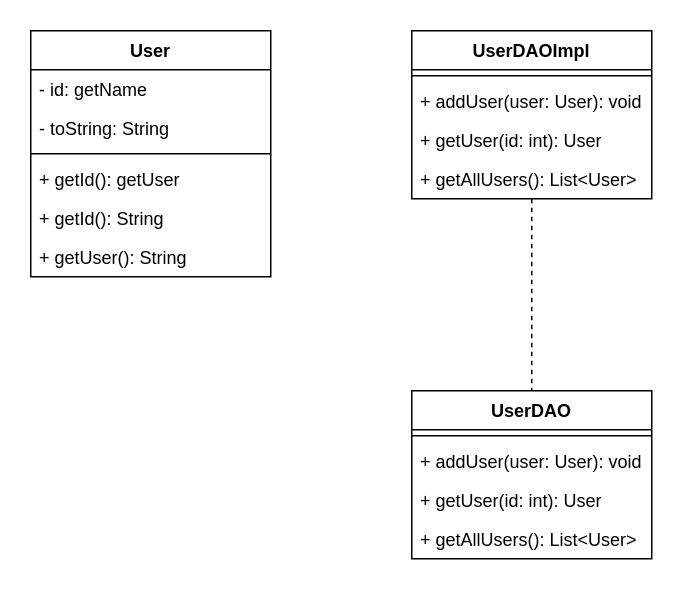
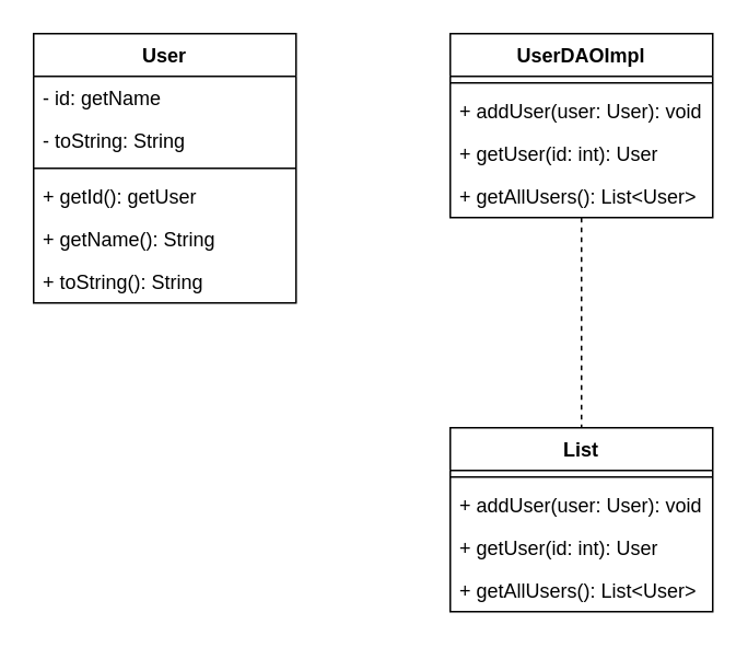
- <mxCell id="17" value="+ getId(): String" style="text;strokeColor=none;fillColor=none;align=left;verticalAlign=top;spacingLeft=4;spacingRight=4;overflow=hidden;rotatable=0;points=[[0,0.5],[1,0.5]];portConstraint=eastwest;whiteSpace=wrap;html=1;" vertex="1" parent="12"><mxGeometry y="112" width="160" height="26" as="geometry" /></mxCell>
+ <mxCell id="17" value="+ getName(): String" style="text;strokeColor=none;fillColor=none;align=left;verticalAlign=top;spacingLeft=4;spacingRight=4;overflow=hidden;rotatable=0;points=[[0,0.5],[1,0.5]];portConstraint=eastwest;whiteSpace=wrap;html=1;" vertex="1" parent="12"><mxGeometry y="112" width="160" height="26" as="geometry" /></mxCell>
- <mxCell id="18" value="+ getUser(): String" style="text;strokeColor=none;fillColor=none;align=left;verticalAlign=top;spacingLeft=4;spacingRight=4;overflow=hidden;rotatable=0;points=[[0,0.5],[1,0.5]];portConstraint=eastwest;whiteSpace=wrap;html=1;" vertex="1" parent="12"><mxGeometry y="138" width="160" height="26" as="geometry" /></mxCell>
+ <mxCell id="18" value="+ toString(): String" style="text;strokeColor=none;fillColor=none;align=left;verticalAlign=top;spacingLeft=4;spacingRight=4;overflow=hidden;rotatable=0;points=[[0,0.5],[1,0.5]];portConstraint=eastwest;whiteSpace=wrap;html=1;" vertex="1" parent="12"><mxGeometry y="138" width="160" height="26" as="geometry" /></mxCell>
- <mxCell id="7" value="UserDAO" style="swimlane;fontStyle=1;align=center;verticalAlign=top;childLayout=stackLayout;horizontal=1;startSize=26;horizontalStack=0;resizeParent=1;resizeParentMax=0;resizeLast=0;collapsible=1;marginBottom=0;whiteSpace=wrap;html=1;" parent="1" vertex="1"><mxGeometry x="274" y="260" width="160" height="112" as="geometry" /></mxCell>
+ <mxCell id="7" value="List" style="swimlane;fontStyle=1;align=center;verticalAlign=top;childLayout=stackLayout;horizontal=1;startSize=26;horizontalStack=0;resizeParent=1;resizeParentMax=0;resizeLast=0;collapsible=1;marginBottom=0;whiteSpace=wrap;html=1;" parent="1" vertex="1"><mxGeometry x="274" y="260" width="160" height="112" as="geometry" /></mxCell>
